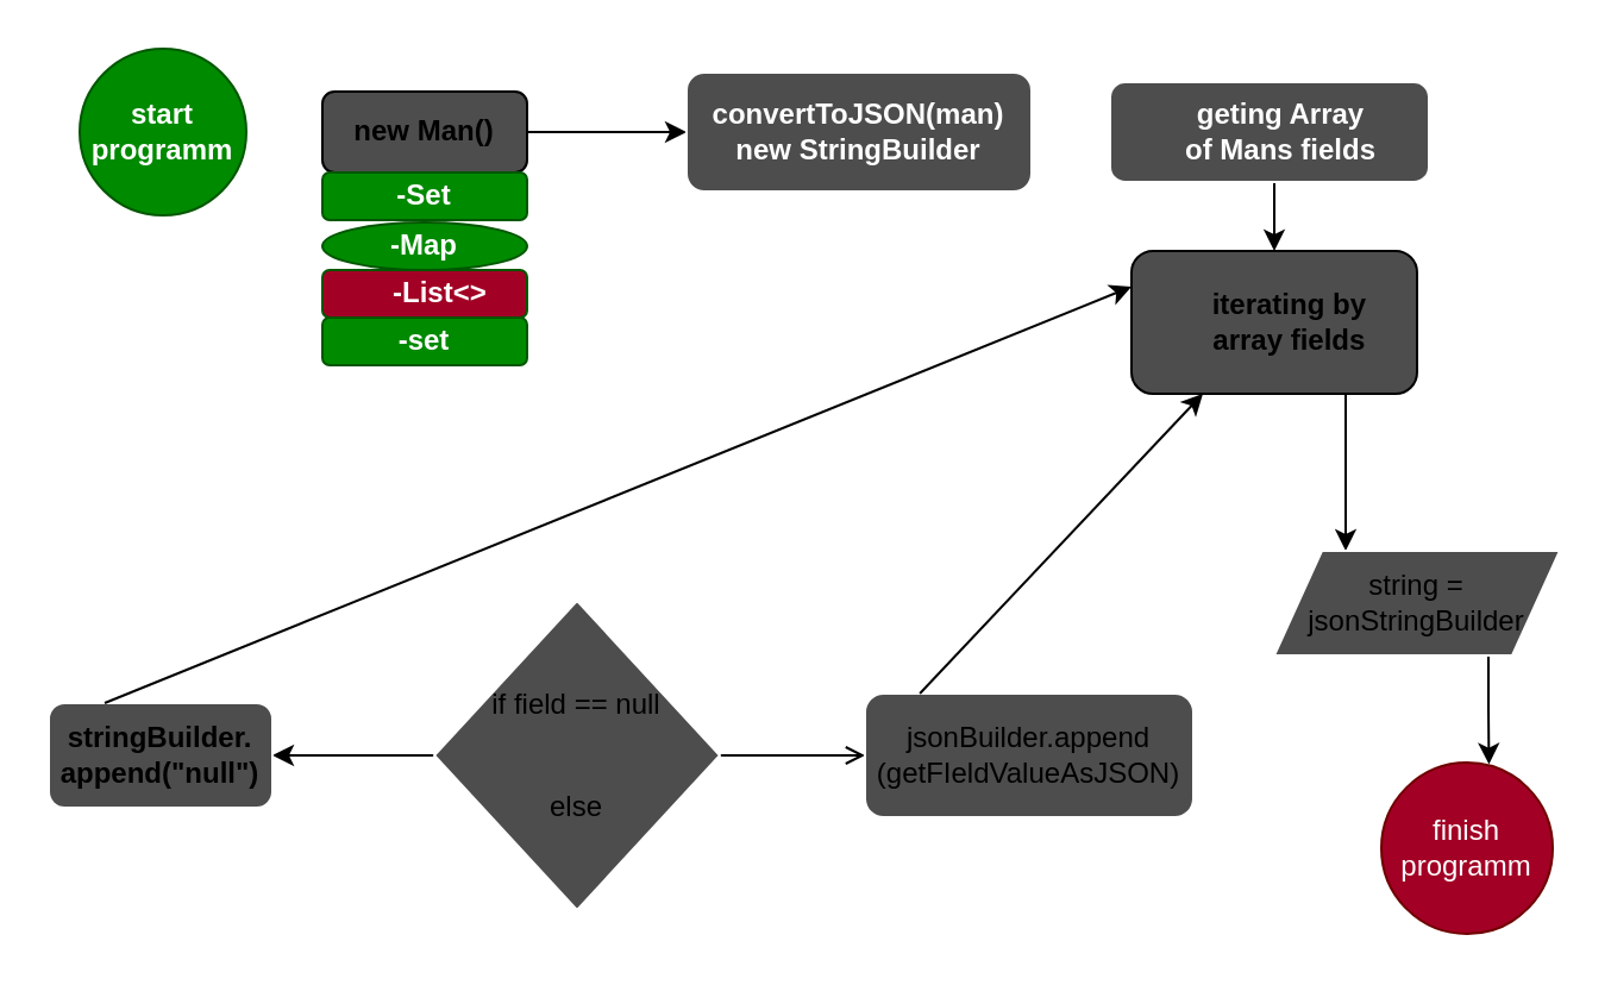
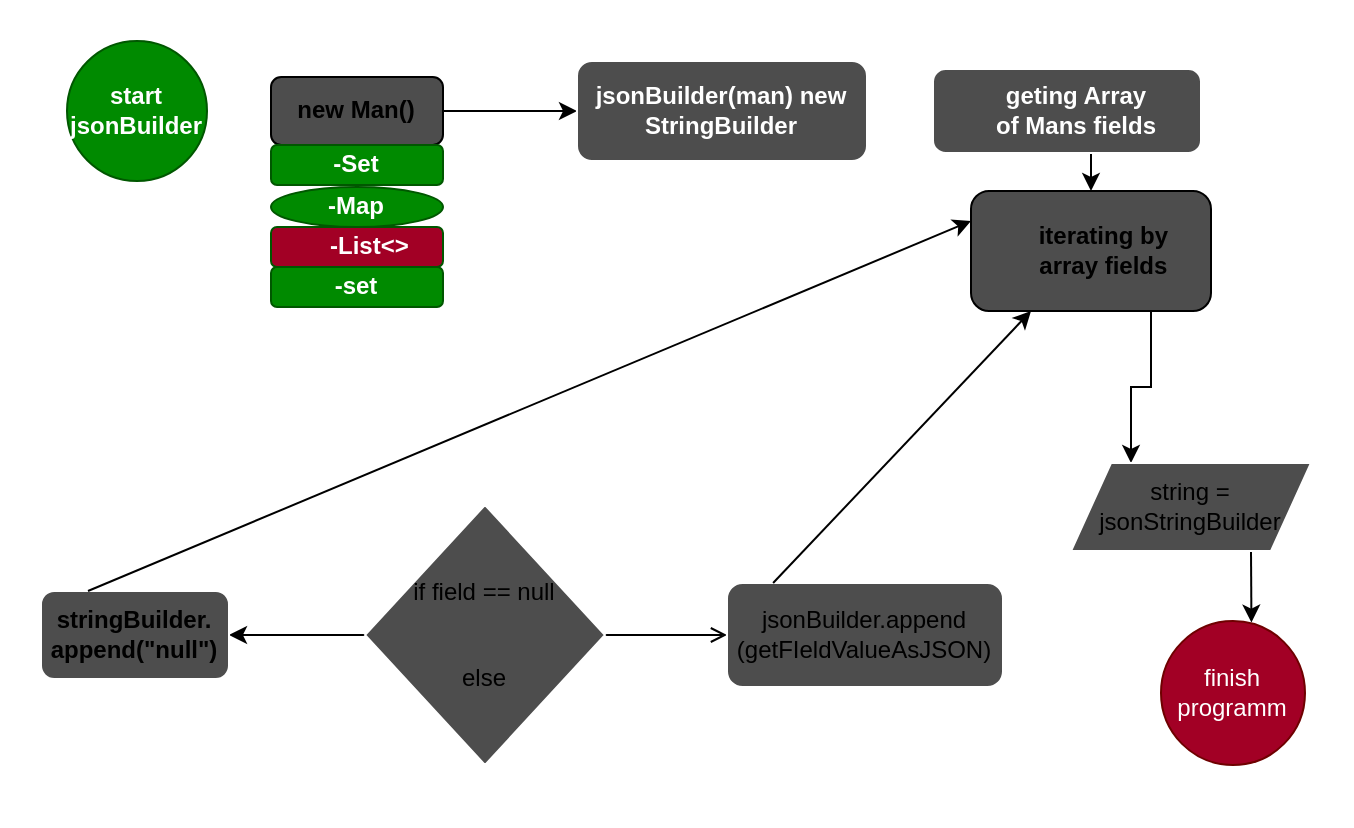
- <mxCell id="2" value="&lt;b&gt;start programm&lt;/b&gt;" style="ellipse;whiteSpace=wrap;html=1;aspect=fixed;fillColor=#008a00;fontColor=#ffffff;strokeColor=#005700;" vertex="1" parent="1"><mxGeometry x="33" y="20" width="70" height="70" as="geometry" /></mxCell>
+ <mxCell id="2" value="&lt;b&gt;start jsonBuilder&lt;/b&gt;" style="ellipse;whiteSpace=wrap;html=1;aspect=fixed;fillColor=#008a00;fontColor=#ffffff;strokeColor=#005700;" vertex="1" parent="1"><mxGeometry x="33" y="20" width="70" height="70" as="geometry" /></mxCell>
- <mxCell id="6" value="&lt;b&gt;convertToJSON(man) new StringBuilder&lt;/b&gt;" style="whiteSpace=wrap;html=1;fillColor=#4D4D4D;rounded=1;fontColor=#ffffff;strokeColor=#FFFFFF;" vertex="1" parent="1"><mxGeometry x="288" y="30" width="145" height="50" as="geometry" /></mxCell>
+ <mxCell id="6" value="&lt;b&gt;jsonBuilder(man) new StringBuilder&lt;/b&gt;" style="whiteSpace=wrap;html=1;fillColor=#4D4D4D;rounded=1;fontColor=#ffffff;strokeColor=#FFFFFF;" vertex="1" parent="1"><mxGeometry x="288" y="30" width="145" height="50" as="geometry" /></mxCell>
- <mxCell id="13" value="&lt;b&gt;&amp;nbsp; &amp;nbsp; &amp;nbsp; &amp;nbsp; &amp;nbsp;iterating by&amp;nbsp; &amp;nbsp; &amp;nbsp; &amp;nbsp; &amp;nbsp; array fields&lt;/b&gt;" style="rounded=1;whiteSpace=wrap;html=1;fillColor=#4D4D4D;" vertex="1" parent="1"><mxGeometry x="475" y="105" width="120" height="60" as="geometry" /></mxCell>
+ <mxCell id="13" value="&lt;b&gt;&amp;nbsp; &amp;nbsp; &amp;nbsp; &amp;nbsp; &amp;nbsp;iterating by&amp;nbsp; &amp;nbsp; &amp;nbsp; &amp;nbsp; &amp;nbsp; array fields&lt;/b&gt;" style="rounded=1;whiteSpace=wrap;html=1;fillColor=#4D4D4D;" vertex="1" parent="1"><mxGeometry x="485" y="95" width="120" height="60" as="geometry" /></mxCell>
- <mxCell id="23" value="finish programm" style="ellipse;whiteSpace=wrap;html=1;aspect=fixed;strokeColor=#6F0000;fillColor=#a20025;fontColor=#ffffff;" vertex="1" parent="1"><mxGeometry x="580" y="320" width="72" height="72" as="geometry" /></mxCell>
+ <mxCell id="23" value="finish programm" style="ellipse;whiteSpace=wrap;html=1;aspect=fixed;strokeColor=#6F0000;fillColor=#a20025;fontColor=#ffffff;" vertex="1" parent="1"><mxGeometry x="580" y="310" width="72" height="72" as="geometry" /></mxCell>
